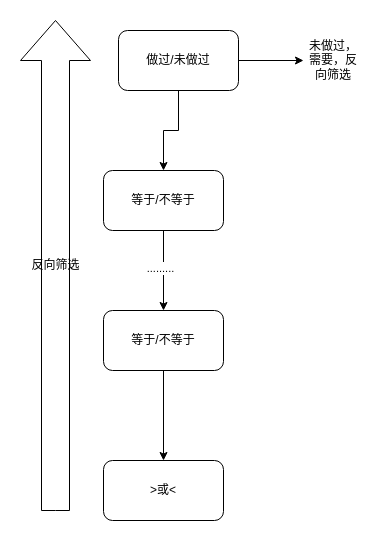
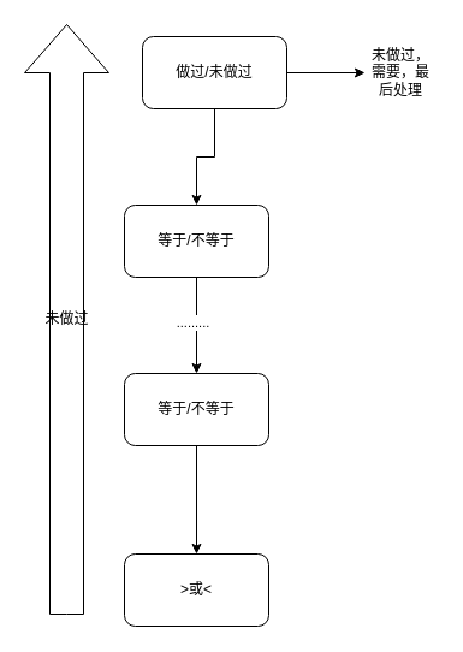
- <mxCell id="11" value="未做过，需要，反向筛选" style="text;html=1;strokeColor=none;fillColor=none;align=center;verticalAlign=middle;whiteSpace=wrap;rounded=0;" vertex="1" parent="1"><mxGeometry x="303" y="45" width="60" height="30" as="geometry" /></mxCell>
+ <mxCell id="11" value="未做过，需要，最后处理" style="text;html=1;strokeColor=none;fillColor=none;align=center;verticalAlign=middle;whiteSpace=wrap;rounded=0;" vertex="1" parent="1"><mxGeometry x="303" y="45" width="60" height="30" as="geometry" /></mxCell>
- <mxCell id="12" value="反向筛选" style="html=1;shadow=0;dashed=0;align=center;verticalAlign=middle;shape=mxgraph.arrows2.arrow;dy=0.6;dx=40;direction=north;notch=0;" vertex="1" parent="1"><mxGeometry x="20" y="20" width="70" height="490" as="geometry" /></mxCell>
+ <mxCell id="12" value="未做过" style="html=1;shadow=0;dashed=0;align=center;verticalAlign=middle;shape=mxgraph.arrows2.arrow;dy=0.6;dx=40;direction=north;notch=0;" vertex="1" parent="1"><mxGeometry x="20" y="20" width="70" height="490" as="geometry" /></mxCell>
